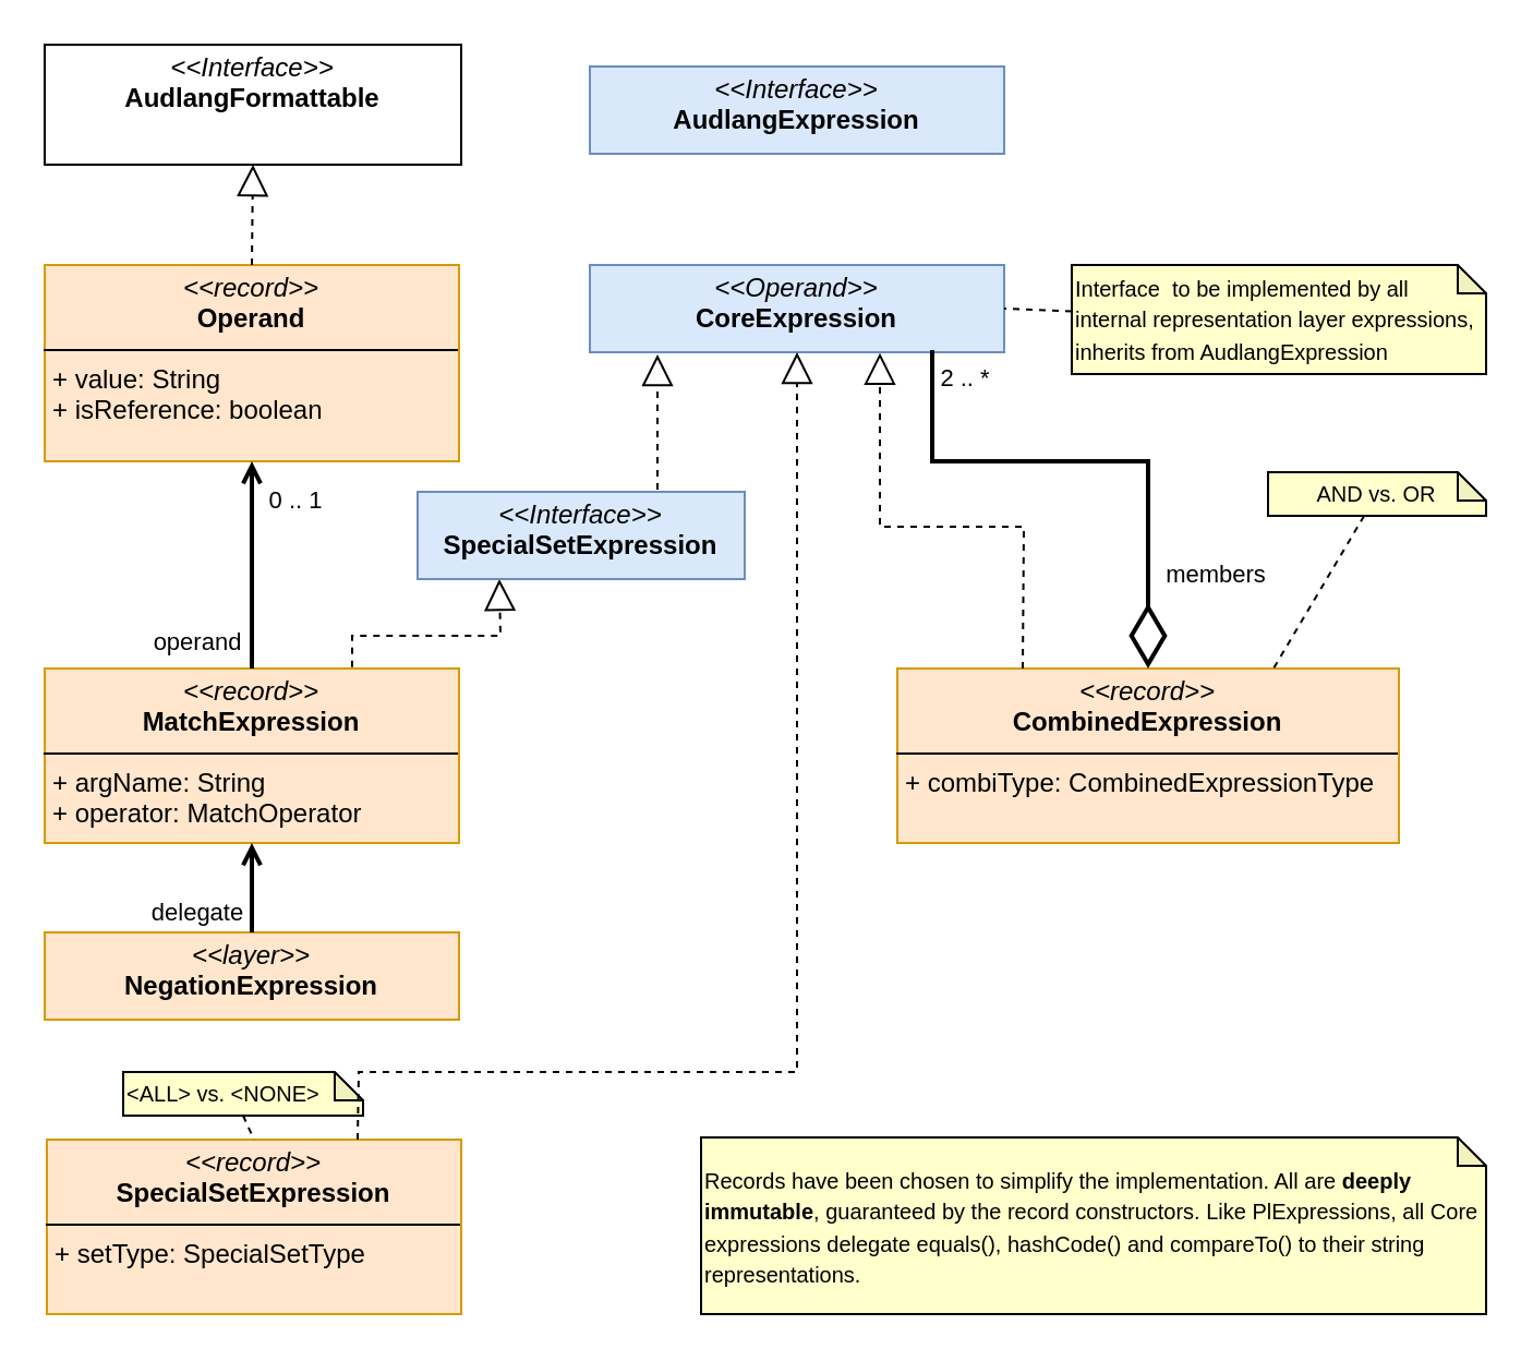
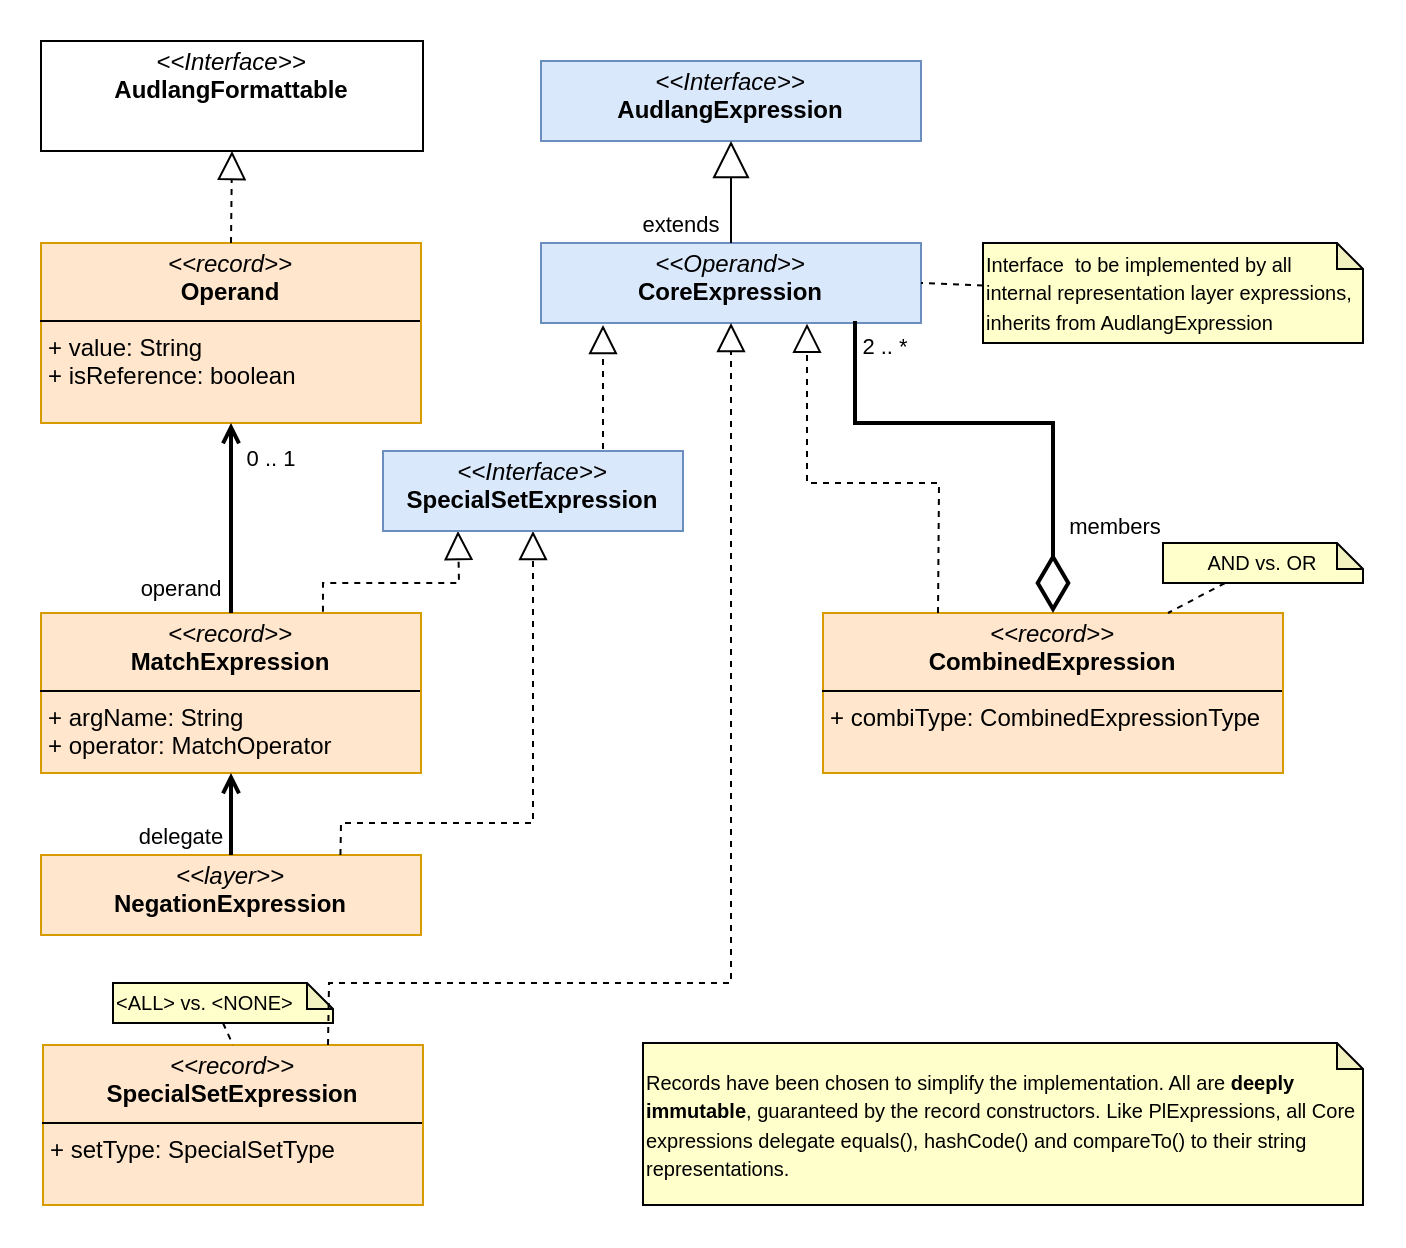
+ <mxCell id="4" value="" style="endArrow=block;endSize=16;endFill=0;html=1;rounded=0;exitX=0.5;exitY=0;exitDx=0;exitDy=0;entryX=0.5;entryY=1;entryDx=0;entryDy=0;" parent="1" target="2" edge="1" source="3"><mxGeometry x="-0.861" y="21" width="160" relative="1" as="geometry"><mxPoint x="422" y="121" as="sourcePoint" /><mxPoint x="361" y="51" as="targetPoint" /><mxPoint as="offset" /></mxGeometry></mxCell>
+ <mxCell id="5" value="extends" style="edgeLabel;html=1;align=center;verticalAlign=middle;resizable=0;points=[];" vertex="1" connectable="0" parent="4"><mxGeometry x="-0.835" y="1" relative="1" as="geometry"><mxPoint x="-25" y="-6" as="offset" /></mxGeometry></mxCell>
- <mxCell id="22" value="&lt;span style=&quot;font-size: 10px;&quot;&gt;AND vs. OR&lt;/span&gt;" style="shape=note;whiteSpace=wrap;html=1;backgroundOutline=1;darkOpacity=0.05;size=13;labelBackgroundColor=none;fillColor=#FFFFCC;gradientColor=none;align=center;" parent="1" vertex="1"><mxGeometry x="581" y="216" width="100" height="20" as="geometry" /></mxCell>
+ <mxCell id="22" value="&lt;span style=&quot;font-size: 10px;&quot;&gt;AND vs. OR&lt;/span&gt;" style="shape=note;whiteSpace=wrap;html=1;backgroundOutline=1;darkOpacity=0.05;size=13;labelBackgroundColor=none;fillColor=#FFFFCC;gradientColor=none;align=center;" parent="1" vertex="1"><mxGeometry x="581" y="271" width="100" height="20" as="geometry" /></mxCell>
+ <mxCell id="12" value="" style="endArrow=block;dashed=1;endFill=0;endSize=12;html=1;rounded=0;exitX=0.788;exitY=0;exitDx=0;exitDy=0;entryX=0.5;entryY=1;entryDx=0;entryDy=0;exitPerimeter=0;" parent="1" source="11" edge="1" target="32"><mxGeometry width="160" relative="1" as="geometry"><mxPoint x="205" y="271" as="sourcePoint" /><mxPoint x="410" y="161" as="targetPoint" /><Array as="points"><mxPoint x="170" y="411" /><mxPoint x="266" y="411" /></Array></mxGeometry></mxCell>
